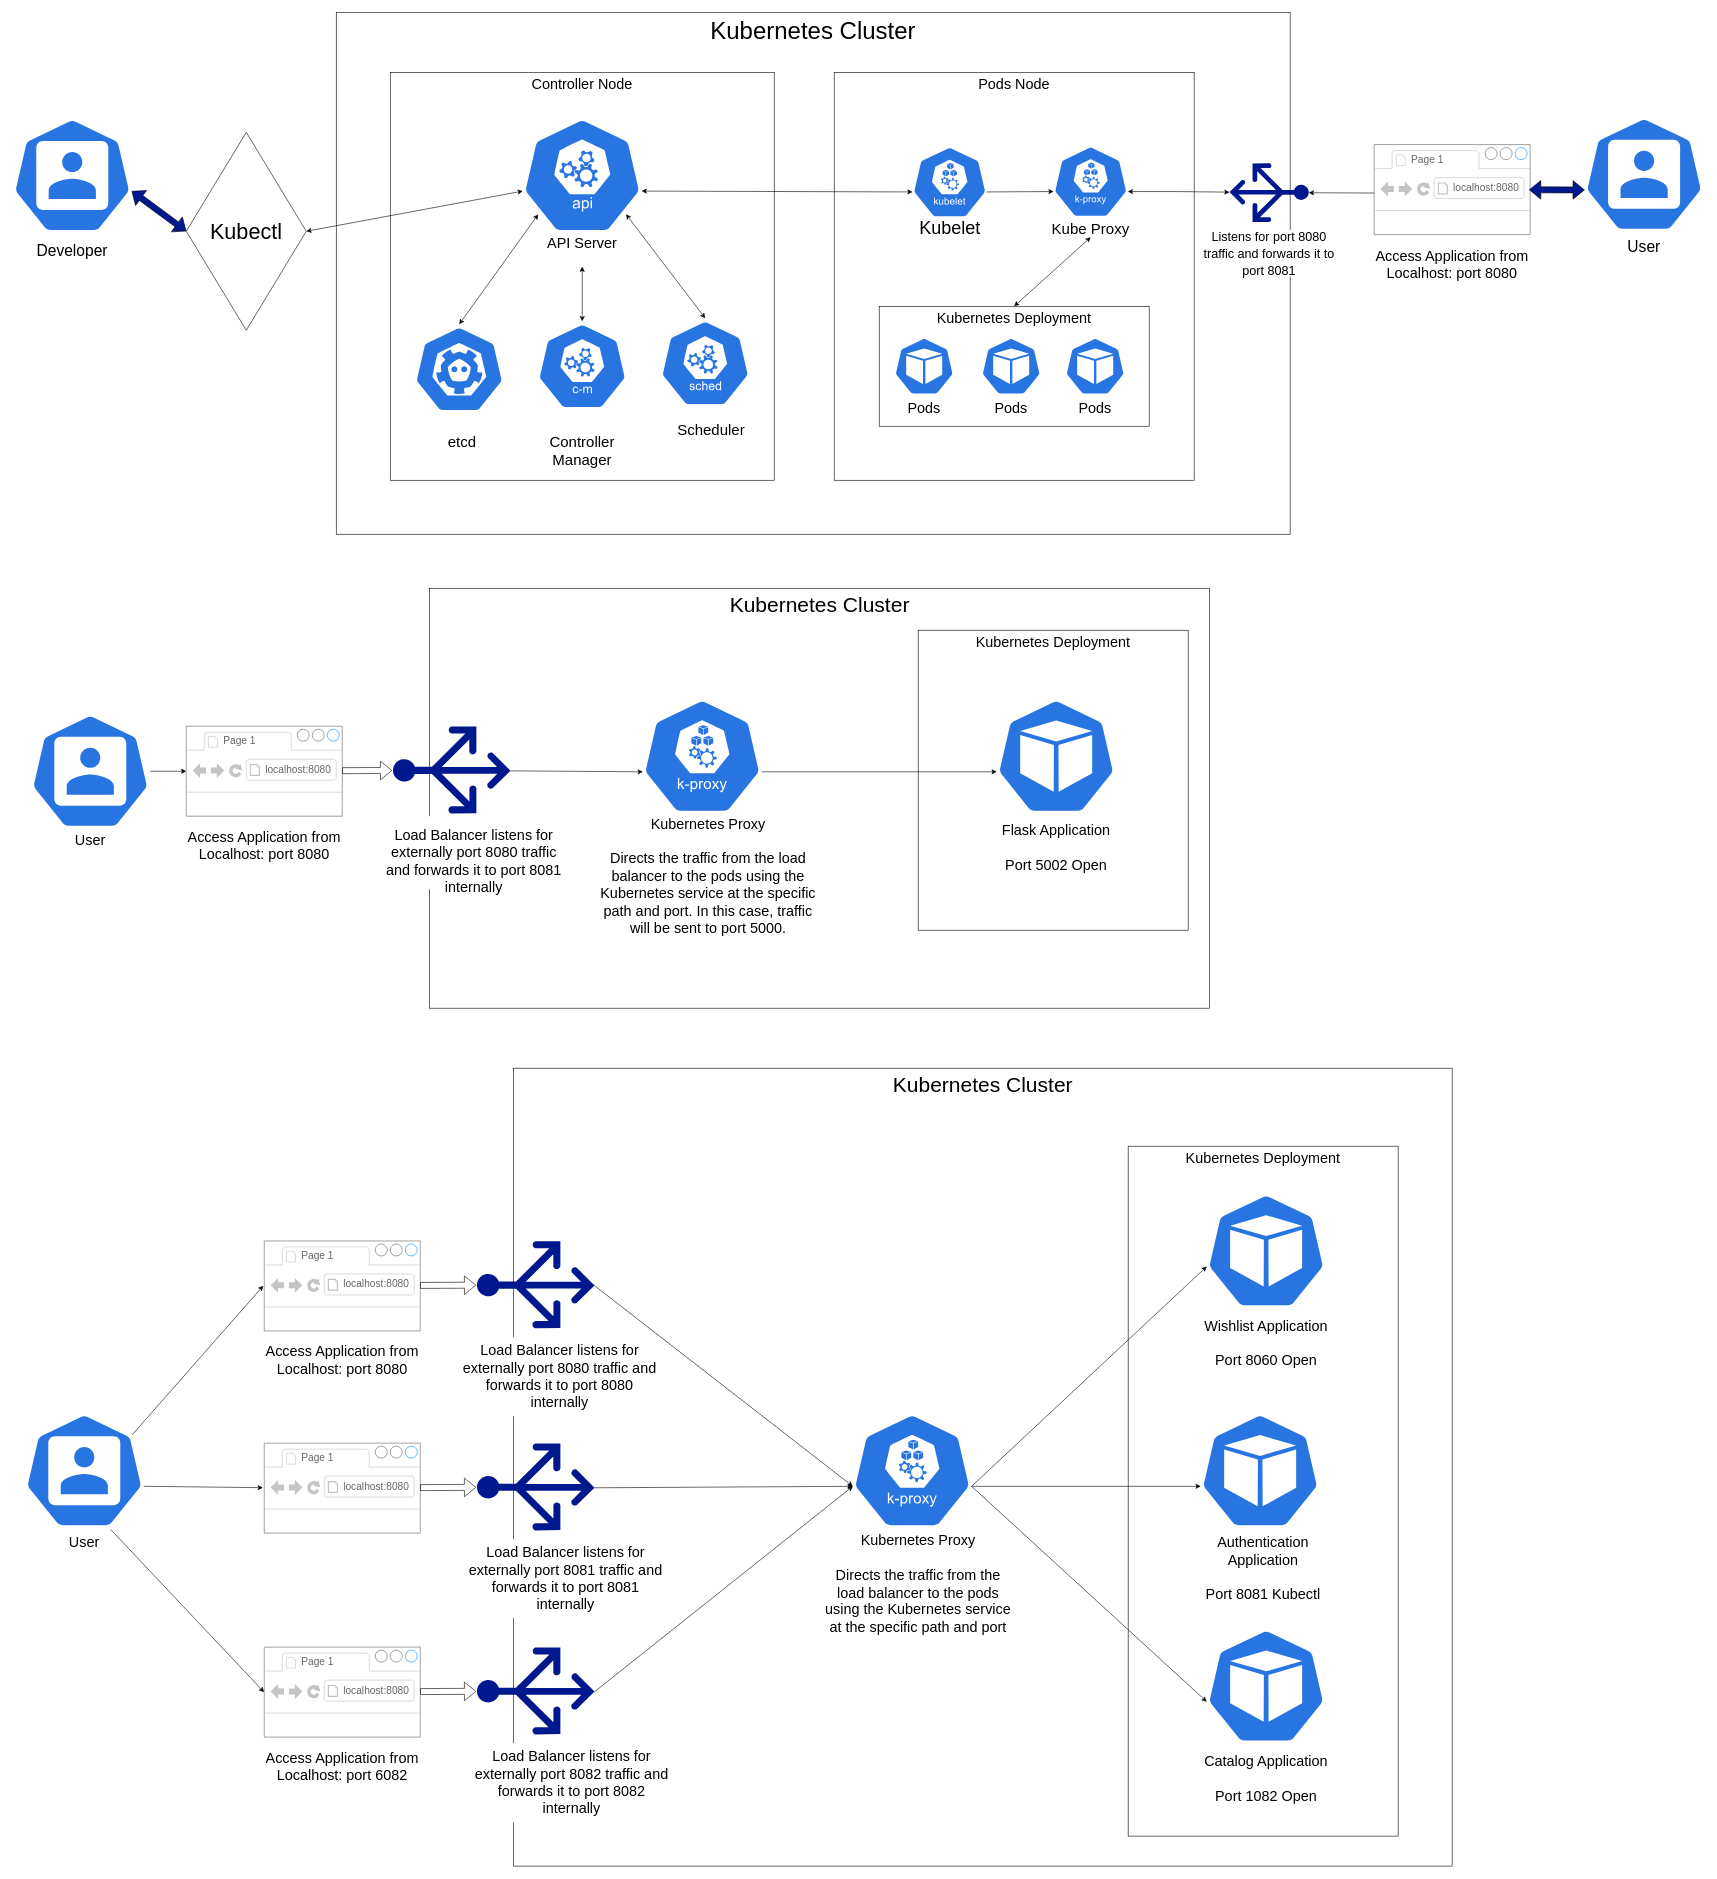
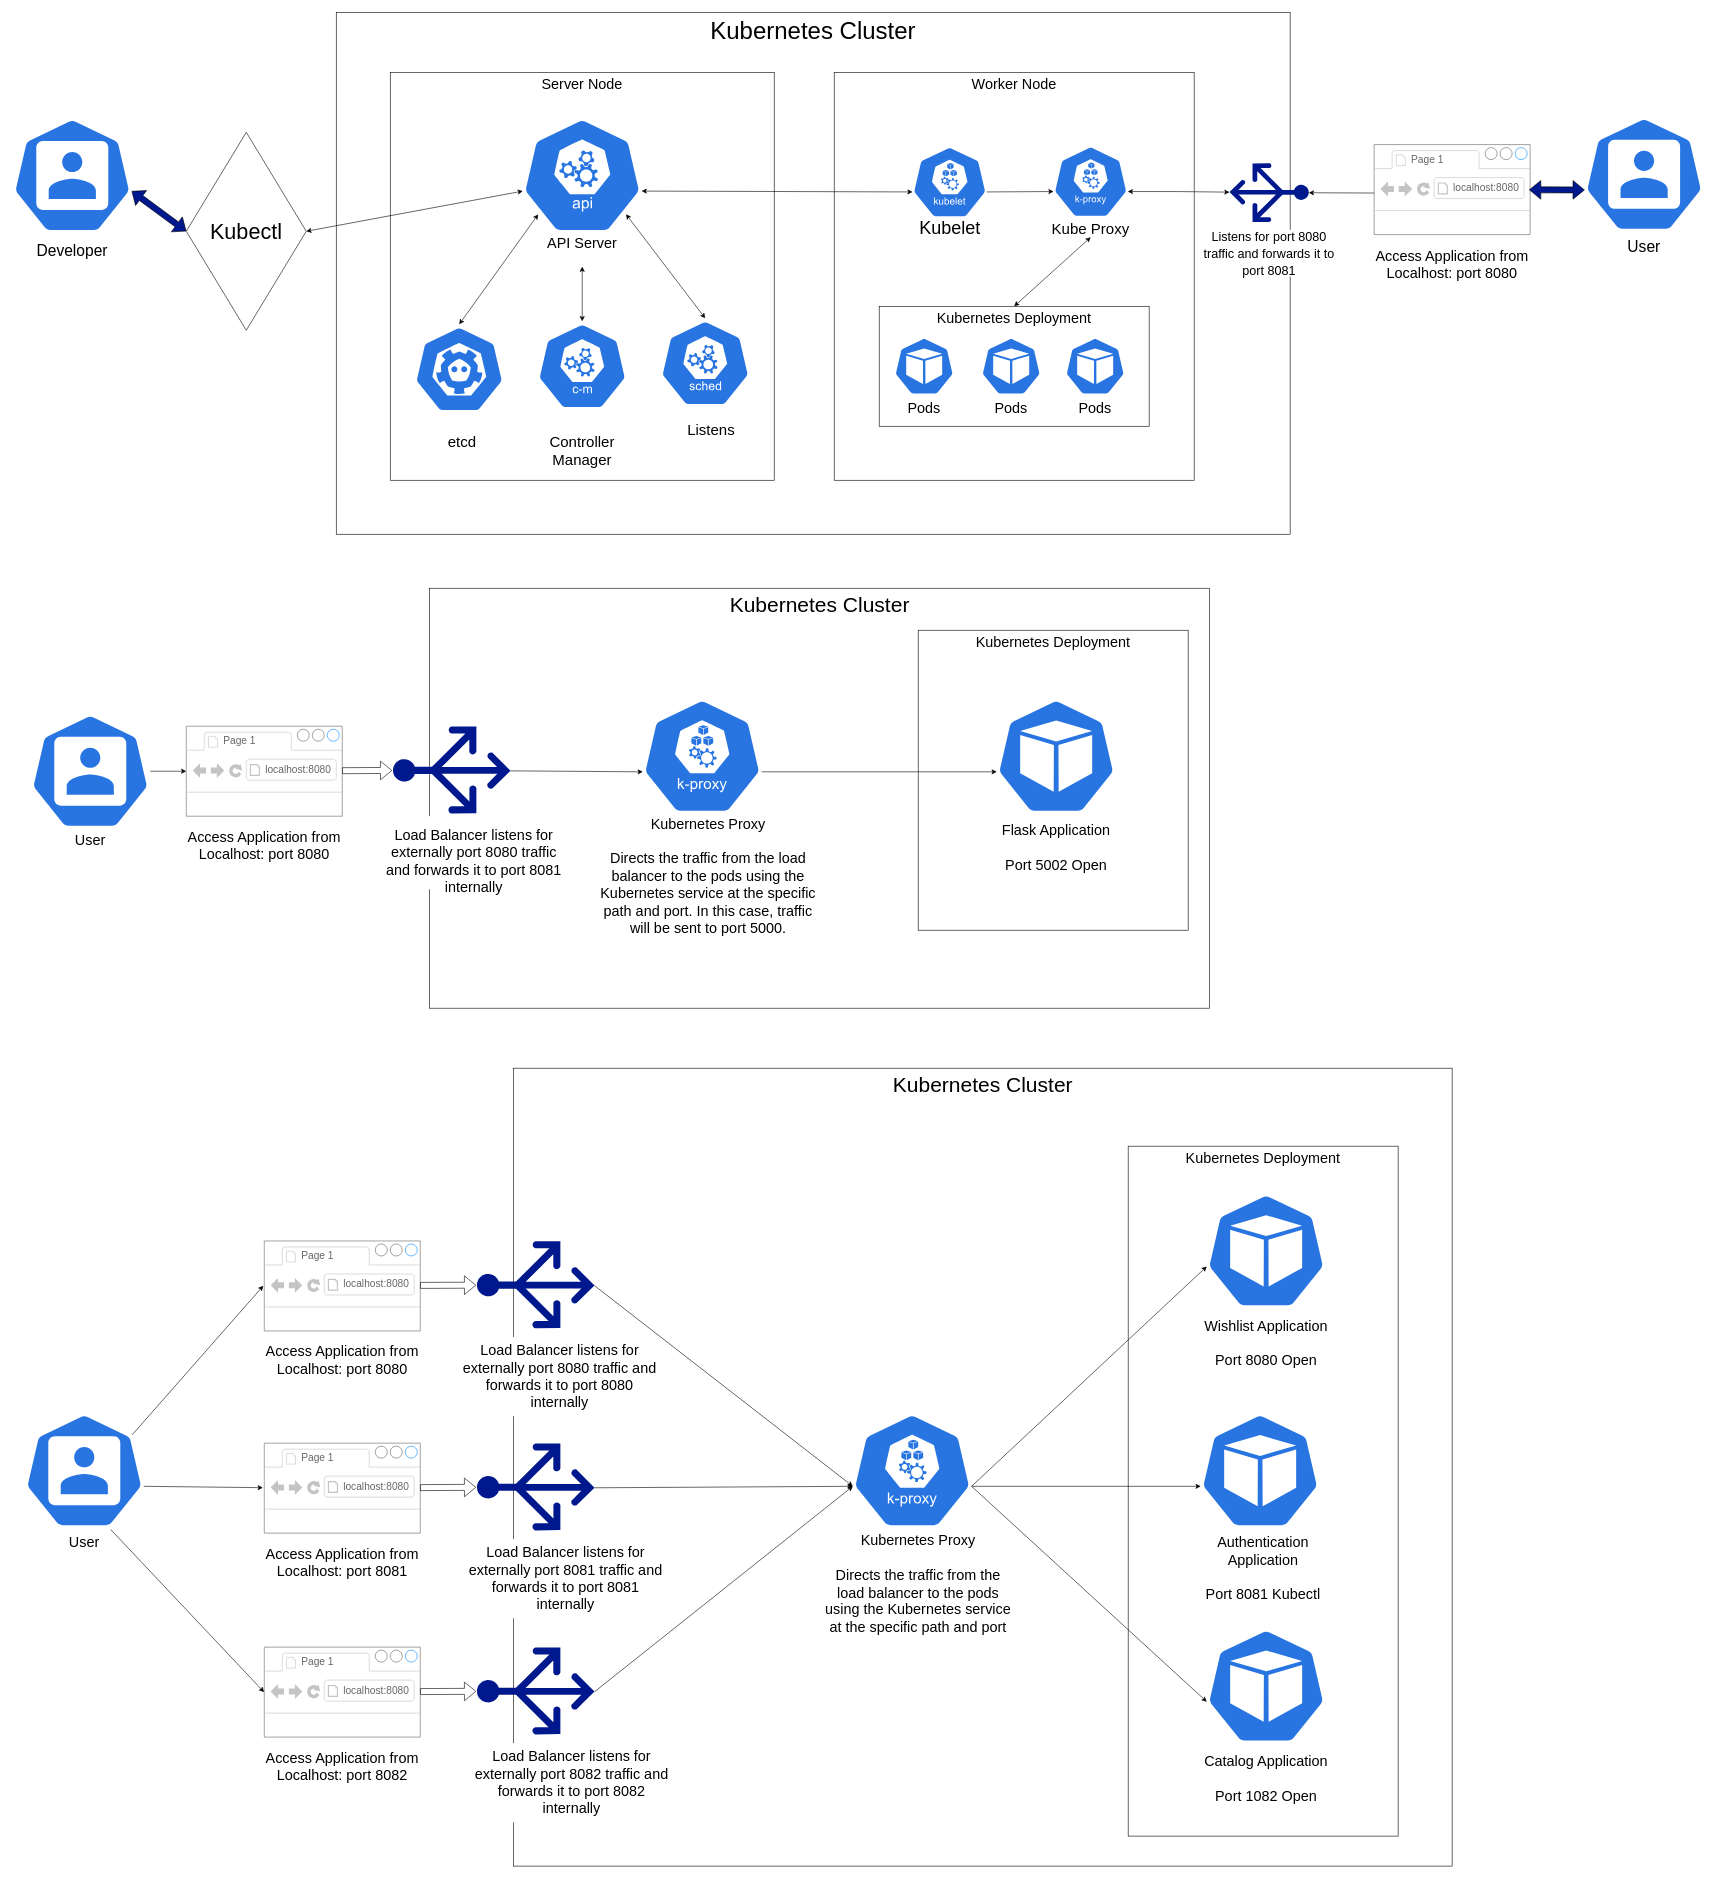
- <mxCell id="18" value="Controller Node" style="rounded=0;whiteSpace=wrap;html=1;fontSize=24;fillColor=default;align=center;verticalAlign=top;" parent="1" vertex="1"><mxGeometry x="650" y="120" width="640" height="680" as="geometry" /></mxCell>
+ <mxCell id="18" value="Server Node" style="rounded=0;whiteSpace=wrap;html=1;fontSize=24;fillColor=default;align=center;verticalAlign=top;" parent="1" vertex="1"><mxGeometry x="650" y="120" width="640" height="680" as="geometry" /></mxCell>
- <mxCell id="19" value="Pods Node" style="rounded=0;whiteSpace=wrap;html=1;fontSize=24;fillColor=default;align=center;verticalAlign=top;" parent="1" vertex="1"><mxGeometry x="1390" y="120" width="600" height="680" as="geometry" /></mxCell>
+ <mxCell id="19" value="Worker Node" style="rounded=0;whiteSpace=wrap;html=1;fontSize=24;fillColor=default;align=center;verticalAlign=top;" parent="1" vertex="1"><mxGeometry x="1390" y="120" width="600" height="680" as="geometry" /></mxCell>
- <mxCell id="52" value="&lt;span style=&quot;font-size: 25px&quot;&gt;Scheduler&lt;/span&gt;" style="text;html=1;strokeColor=none;fillColor=none;align=center;verticalAlign=middle;whiteSpace=wrap;rounded=0;labelBackgroundColor=none;labelBorderColor=none;fontSize=21;" parent="1" vertex="1"><mxGeometry x="1130" y="680" width="110" height="70" as="geometry" /></mxCell>
+ <mxCell id="52" value="&lt;span style=&quot;font-size: 25px&quot;&gt;Listens&lt;/span&gt;" style="text;html=1;strokeColor=none;fillColor=none;align=center;verticalAlign=middle;whiteSpace=wrap;rounded=0;labelBackgroundColor=none;labelBorderColor=none;fontSize=21;" parent="1" vertex="1"><mxGeometry x="1130" y="680" width="110" height="70" as="geometry" /></mxCell>
- <mxCell id="78" value="Wishlist Application&lt;br&gt;&lt;br&gt;Port 8060 Open" style="text;html=1;strokeColor=none;fillColor=none;align=center;verticalAlign=middle;whiteSpace=wrap;rounded=0;fontSize=24;" parent="1" vertex="1"><mxGeometry x="2000" y="2175.56" width="220" height="125.95" as="geometry" /></mxCell>
+ <mxCell id="78" value="Wishlist Application&lt;br&gt;&lt;br&gt;Port 8080 Open" style="text;html=1;strokeColor=none;fillColor=none;align=center;verticalAlign=middle;whiteSpace=wrap;rounded=0;fontSize=24;" parent="1" vertex="1"><mxGeometry x="2000" y="2175.56" width="220" height="125.95" as="geometry" /></mxCell>
+ <mxCell id="88" value="Access Application from Localhost: port 8081" style="text;html=1;strokeColor=none;fillColor=none;align=center;verticalAlign=middle;whiteSpace=wrap;rounded=0;fontSize=24;" parent="1" vertex="1"><mxGeometry x="440" y="2565" width="260" height="78.1" as="geometry" /></mxCell>
- <mxCell id="99" value="Access Application from Localhost: port 6082" style="text;html=1;strokeColor=none;fillColor=none;align=center;verticalAlign=middle;whiteSpace=wrap;rounded=0;fontSize=24;" parent="1" vertex="1"><mxGeometry x="440" y="2905" width="260" height="78.1" as="geometry" /></mxCell>
+ <mxCell id="99" value="Access Application from Localhost: port 8082" style="text;html=1;strokeColor=none;fillColor=none;align=center;verticalAlign=middle;whiteSpace=wrap;rounded=0;fontSize=24;" parent="1" vertex="1"><mxGeometry x="440" y="2905" width="260" height="78.1" as="geometry" /></mxCell>
